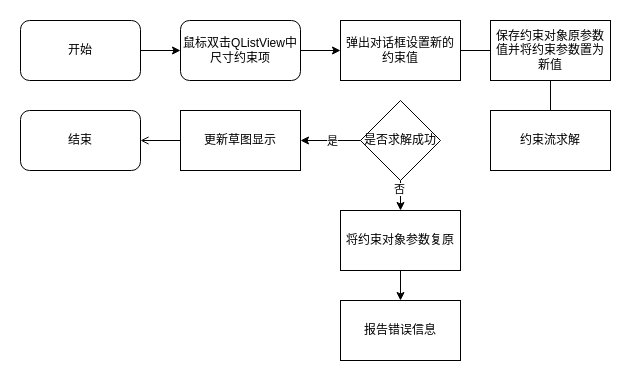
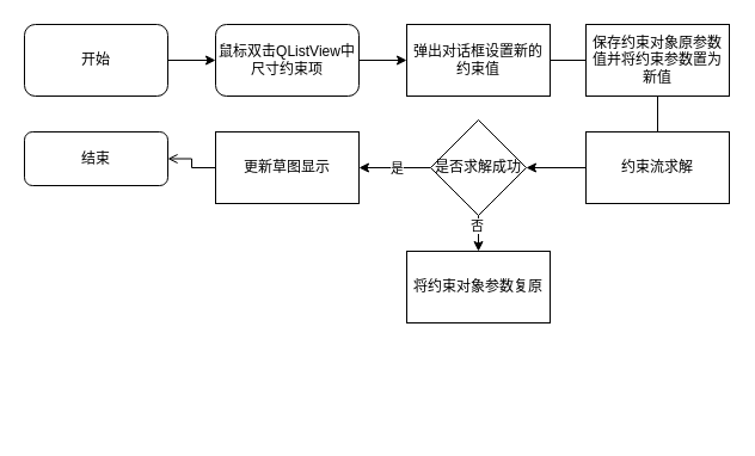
- <mxCell id="22" value="结束" style="rounded=1;whiteSpace=wrap;html=1;" vertex="1" parent="1"><mxGeometry x="20" y="110" width="120" height="60" as="geometry" /></mxCell>
+ <mxCell id="22" value="结束" style="rounded=1;whiteSpace=wrap;html=1;" vertex="1" parent="1"><mxGeometry x="20" y="110" width="120" height="45" as="geometry" /></mxCell>
+ <mxCell id="8" style="edgeStyle=orthogonalEdgeStyle;rounded=0;orthogonalLoop=1;jettySize=auto;html=1;exitX=0;exitY=0.5;exitDx=0;exitDy=0;entryX=1;entryY=0.5;entryDx=0;entryDy=0;" edge="1" parent="1" source="9" target="14"><mxGeometry relative="1" as="geometry" /></mxCell>
- <mxCell id="19" style="edgeStyle=orthogonalEdgeStyle;rounded=0;orthogonalLoop=1;jettySize=auto;html=1;exitX=0.5;exitY=1;exitDx=0;exitDy=0;entryX=0.5;entryY=0;entryDx=0;entryDy=0;" edge="1" parent="1" source="20" target="21"><mxGeometry relative="1" as="geometry" /></mxCell>
- <mxCell id="21" value="报告错误信息" style="rounded=0;whiteSpace=wrap;html=1;" vertex="1" parent="1"><mxGeometry x="340" y="300" width="120" height="60" as="geometry" /></mxCell>
